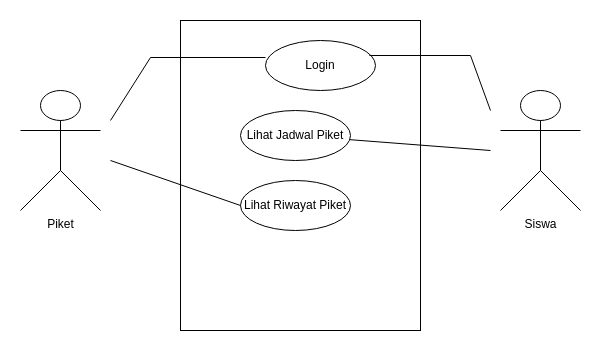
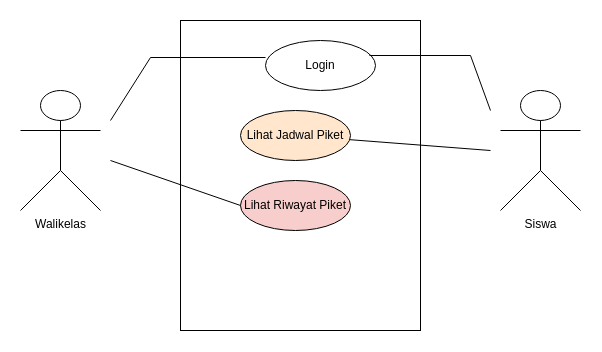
- <mxCell id="6" value="Lihat Jadwal Piket" style="ellipse;whiteSpace=wrap;html=1;" vertex="1" parent="1"><mxGeometry x="240" y="110" width="110" height="50" as="geometry" /></mxCell>
+ <mxCell id="6" value="Lihat Jadwal Piket" style="ellipse;whiteSpace=wrap;html=1;fillColor=#ffe6cc;" vertex="1" parent="1"><mxGeometry x="240" y="110" width="110" height="50" as="geometry" /></mxCell>
- <mxCell id="7" value="Lihat Riwayat Piket" style="ellipse;whiteSpace=wrap;html=1;" vertex="1" parent="1"><mxGeometry x="240" y="180" width="110" height="50" as="geometry" /></mxCell>
+ <mxCell id="7" value="Lihat Riwayat Piket" style="ellipse;whiteSpace=wrap;html=1;fillColor=#f8cecc;" vertex="1" parent="1"><mxGeometry x="240" y="180" width="110" height="50" as="geometry" /></mxCell>
- <mxCell id="2" value="Piket" style="shape=umlActor;verticalLabelPosition=bottom;verticalAlign=top;html=1;outlineConnect=0;" vertex="1" parent="1"><mxGeometry x="20" y="90" width="80" height="120" as="geometry" /></mxCell>
+ <mxCell id="2" value="Walikelas" style="shape=umlActor;verticalLabelPosition=bottom;verticalAlign=top;html=1;outlineConnect=0;" vertex="1" parent="1"><mxGeometry x="20" y="90" width="80" height="120" as="geometry" /></mxCell>
